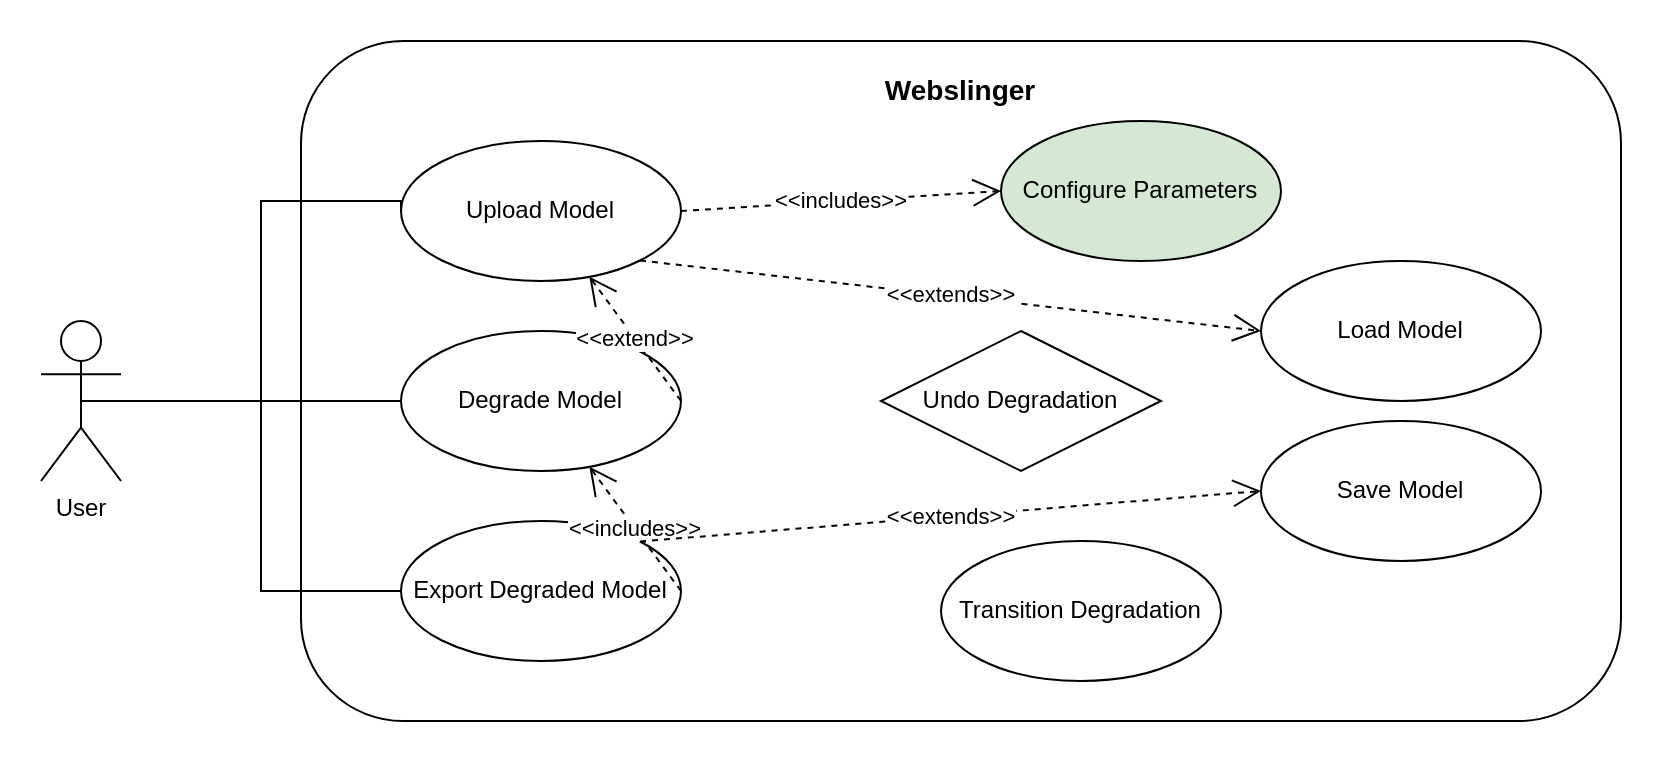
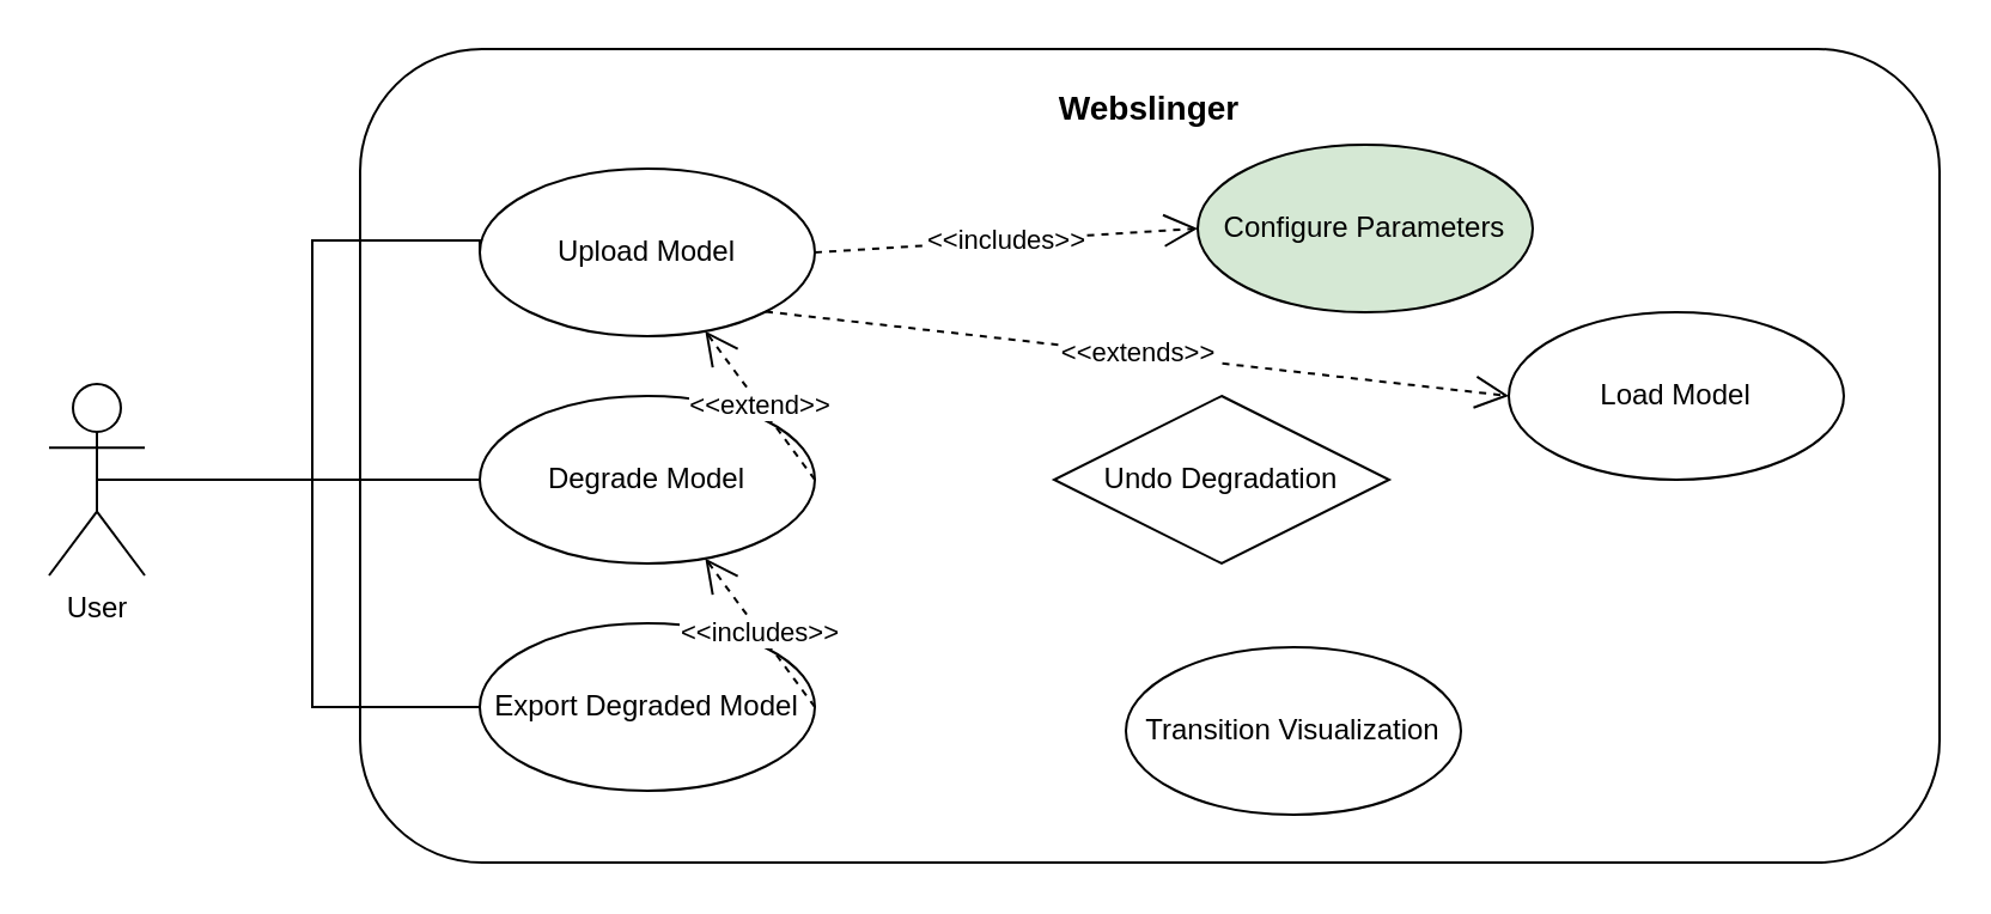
- <mxCell id="18" value="Save Model" style="ellipse;whiteSpace=wrap;html=1;" vertex="1" parent="1"><mxGeometry x="630" y="210" width="140" height="70" as="geometry" /></mxCell>
- <mxCell id="20" value="&amp;lt;&amp;lt;extends&amp;gt;&amp;gt;" style="endArrow=open;endSize=12;dashed=1;html=1;rounded=0;entryX=0;entryY=0.5;entryDx=0;entryDy=0;exitX=1;exitY=0;exitDx=0;exitDy=0;" edge="1" parent="1" source="7" target="18"><mxGeometry width="160" relative="1" as="geometry"><mxPoint x="360" y="125" as="sourcePoint" /><mxPoint x="520" y="125" as="targetPoint" /></mxGeometry></mxCell>
- <mxCell id="14" value="Transition Degradation" style="ellipse;whiteSpace=wrap;html=1;" vertex="1" parent="1"><mxGeometry x="470" y="270" width="140" height="70" as="geometry" /></mxCell>
+ <mxCell id="14" value="Transition Visualization" style="ellipse;whiteSpace=wrap;html=1;" vertex="1" parent="1"><mxGeometry x="470" y="270" width="140" height="70" as="geometry" /></mxCell>
